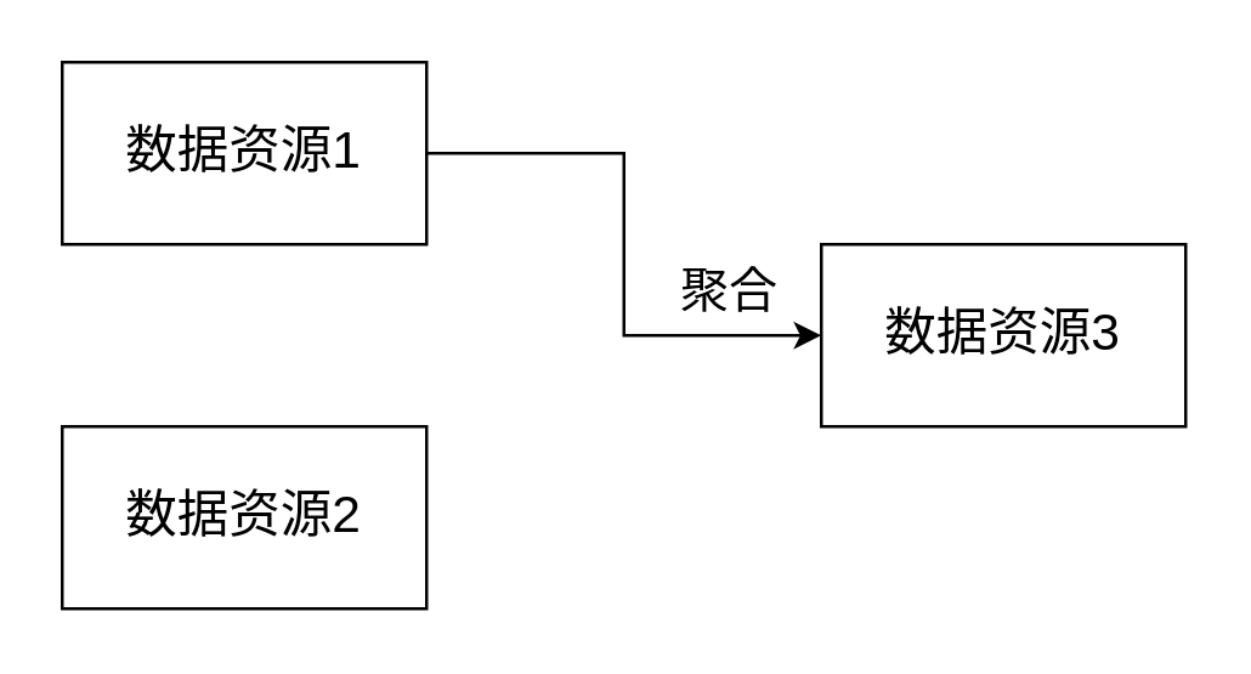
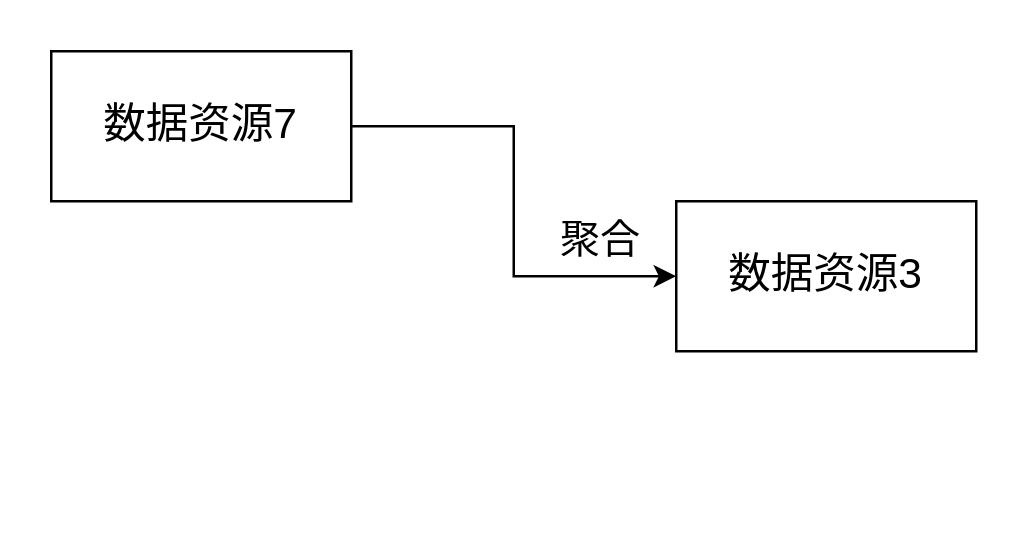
- <mxCell id="3" value="&lt;font style=&quot;font-size: 17px;&quot;&gt;数据资源1&lt;/font&gt;" style="rounded=0;whiteSpace=wrap;html=1;" vertex="1" parent="1"><mxGeometry x="20" y="20" width="120" height="60" as="geometry" /></mxCell>
+ <mxCell id="3" value="&lt;font style=&quot;font-size: 17px;&quot;&gt;数据资源7&lt;/font&gt;" style="rounded=0;whiteSpace=wrap;html=1;" vertex="1" parent="1"><mxGeometry x="20" y="20" width="120" height="60" as="geometry" /></mxCell>
- <mxCell id="4" value="&lt;font style=&quot;font-size: 17px;&quot;&gt;数据资源2&lt;/font&gt;" style="rounded=0;whiteSpace=wrap;html=1;" vertex="1" parent="1"><mxGeometry x="20" y="140" width="120" height="60" as="geometry" /></mxCell>
